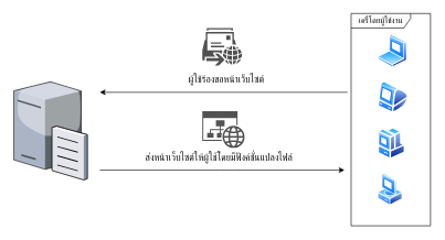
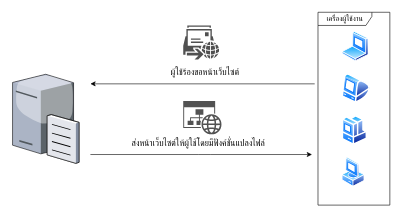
- <mxCell id="8" value="เครื่โดยมู้ใช้งาน" style="shape=umlFrame;whiteSpace=wrap;html=1;width=90;height=22;" vertex="1" parent="1"><mxGeometry x="530" y="20" width="120" height="322" as="geometry" /></mxCell>
+ <mxCell id="8" value="เครื่องผู้ใช้งาน" style="shape=umlFrame;whiteSpace=wrap;html=1;width=90;height=22;" vertex="1" parent="1"><mxGeometry x="530" y="20" width="120" height="322" as="geometry" /></mxCell>
